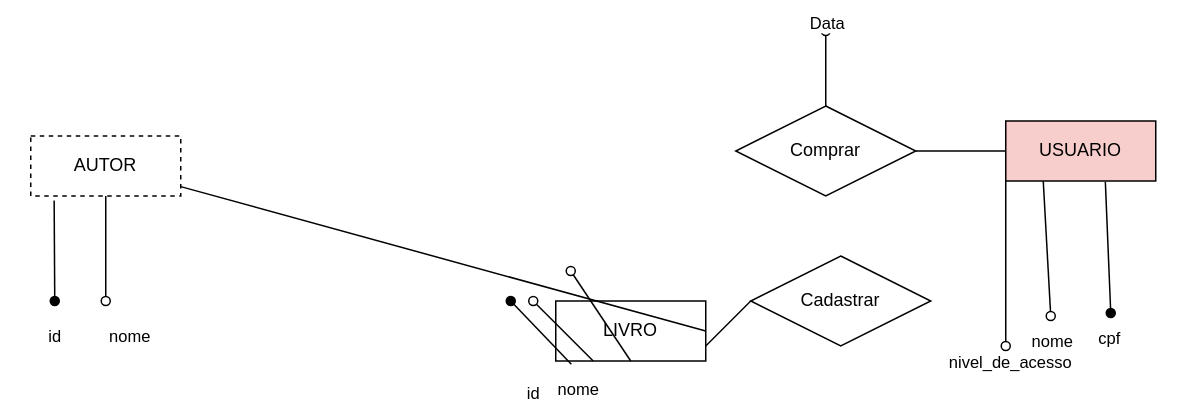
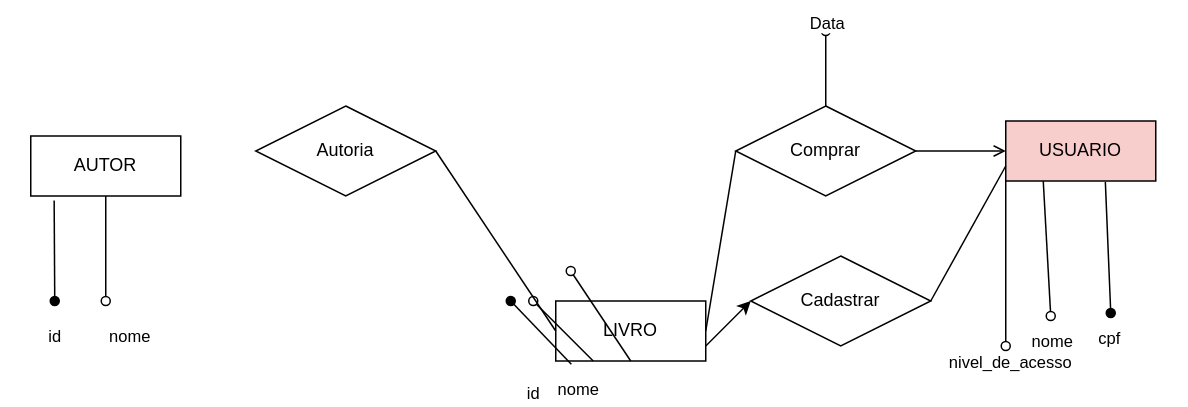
+ <mxCell id="17" value="Autoria" style="shape=rhombus;perimeter=rhombusPerimeter;whiteSpace=wrap;html=1;align=center;" vertex="1" parent="1"><mxGeometry x="170" y="70" width="120" height="60" as="geometry" /></mxCell>
- <mxCell id="10" value="" style="endArrow=none;html=1;rounded=0;exitX=1;exitY=0.5;exitDx=0;exitDy=0;entryX=0;entryY=0.5;entryDx=0;entryDy=0;" edge="1" parent="1" source="9" target="3"><mxGeometry relative="1" as="geometry"><mxPoint x="530" y="250" as="sourcePoint" /><mxPoint x="690" y="250" as="targetPoint" /></mxGeometry></mxCell>
+ <mxCell id="10" value="" style="endArrow=open;html=1;rounded=0;exitX=1;exitY=0.5;exitDx=0;exitDy=0;entryX=0;entryY=0.5;entryDx=0;entryDy=0;" edge="1" parent="1" source="9" target="3"><mxGeometry relative="1" as="geometry"><mxPoint x="530" y="250" as="sourcePoint" /><mxPoint x="690" y="250" as="targetPoint" /></mxGeometry></mxCell>
- <mxCell id="12" value="AUTOR" style="whiteSpace=wrap;html=1;align=center;dashed=1;" vertex="1" parent="1"><mxGeometry x="20" y="90" width="100" height="40" as="geometry" /></mxCell>
+ <mxCell id="12" value="AUTOR" style="whiteSpace=wrap;html=1;align=center;" vertex="1" parent="1"><mxGeometry x="20" y="90" width="100" height="40" as="geometry" /></mxCell>
+ <mxCell id="18" value="" style="endArrow=none;html=1;rounded=0;exitX=1;exitY=0.5;exitDx=0;exitDy=0;entryX=0;entryY=0.5;entryDx=0;entryDy=0;" edge="1" parent="1" source="17" target="2"><mxGeometry relative="1" as="geometry"><mxPoint x="130" y="120" as="sourcePoint" /><mxPoint x="180" y="110" as="targetPoint" /></mxGeometry></mxCell>
+ <mxCell id="29" value="" style="endArrow=none;html=1;rounded=0;exitX=0;exitY=0.75;exitDx=0;exitDy=0;entryX=1;entryY=0.5;entryDx=0;entryDy=0;" edge="1" parent="1" source="3" target="27"><mxGeometry relative="1" as="geometry"><mxPoint x="440" y="120" as="sourcePoint" /><mxPoint x="510" y="200" as="targetPoint" /></mxGeometry></mxCell>
- <mxCell id="11" value="" style="endArrow=none;html=1;rounded=0;exitX=1;exitY=0.5;exitDx=0;exitDy=0;" edge="1" parent="1" source="2" target="12"><mxGeometry relative="1" as="geometry"><mxPoint x="620" y="110" as="sourcePoint" /><mxPoint x="680" y="110" as="targetPoint" /></mxGeometry></mxCell>
+ <mxCell id="11" value="" style="endArrow=none;html=1;rounded=0;exitX=1;exitY=0.5;exitDx=0;exitDy=0;entryX=0;entryY=0.5;entryDx=0;entryDy=0;" edge="1" parent="1" source="2" target="9"><mxGeometry relative="1" as="geometry"><mxPoint x="620" y="110" as="sourcePoint" /><mxPoint x="680" y="110" as="targetPoint" /></mxGeometry></mxCell>
- <mxCell id="28" value="" style="endArrow=none;html=1;rounded=0;exitX=1;exitY=0.75;exitDx=0;exitDy=0;entryX=0;entryY=0.5;entryDx=0;entryDy=0;" edge="1" parent="1" source="2" target="27"><mxGeometry relative="1" as="geometry"><mxPoint x="440" y="110" as="sourcePoint" /><mxPoint x="500" y="110" as="targetPoint" /></mxGeometry></mxCell>
+ <mxCell id="28" value="" style="endArrow=classic;html=1;rounded=0;exitX=1;exitY=0.75;exitDx=0;exitDy=0;entryX=0;entryY=0.5;entryDx=0;entryDy=0;" edge="1" parent="1" source="2" target="27"><mxGeometry relative="1" as="geometry"><mxPoint x="440" y="110" as="sourcePoint" /><mxPoint x="500" y="110" as="targetPoint" /></mxGeometry></mxCell>
